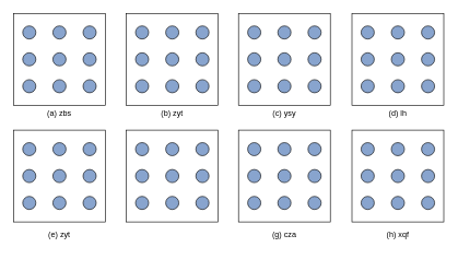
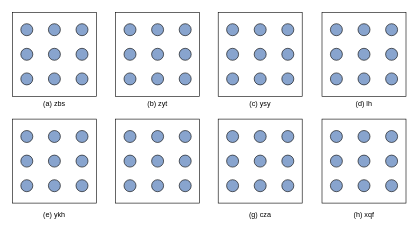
- <mxCell id="86" value="(e) zyt" style="text;html=1;strokeColor=none;fillColor=none;align=center;verticalAlign=middle;whiteSpace=wrap;rounded=0;" vertex="1" parent="1"><mxGeometry x="60" y="343" width="60" height="30" as="geometry" /></mxCell>
+ <mxCell id="86" value="(e) ykh" style="text;html=1;strokeColor=none;fillColor=none;align=center;verticalAlign=middle;whiteSpace=wrap;rounded=0;" vertex="1" parent="1"><mxGeometry x="60" y="343" width="60" height="30" as="geometry" /></mxCell>
